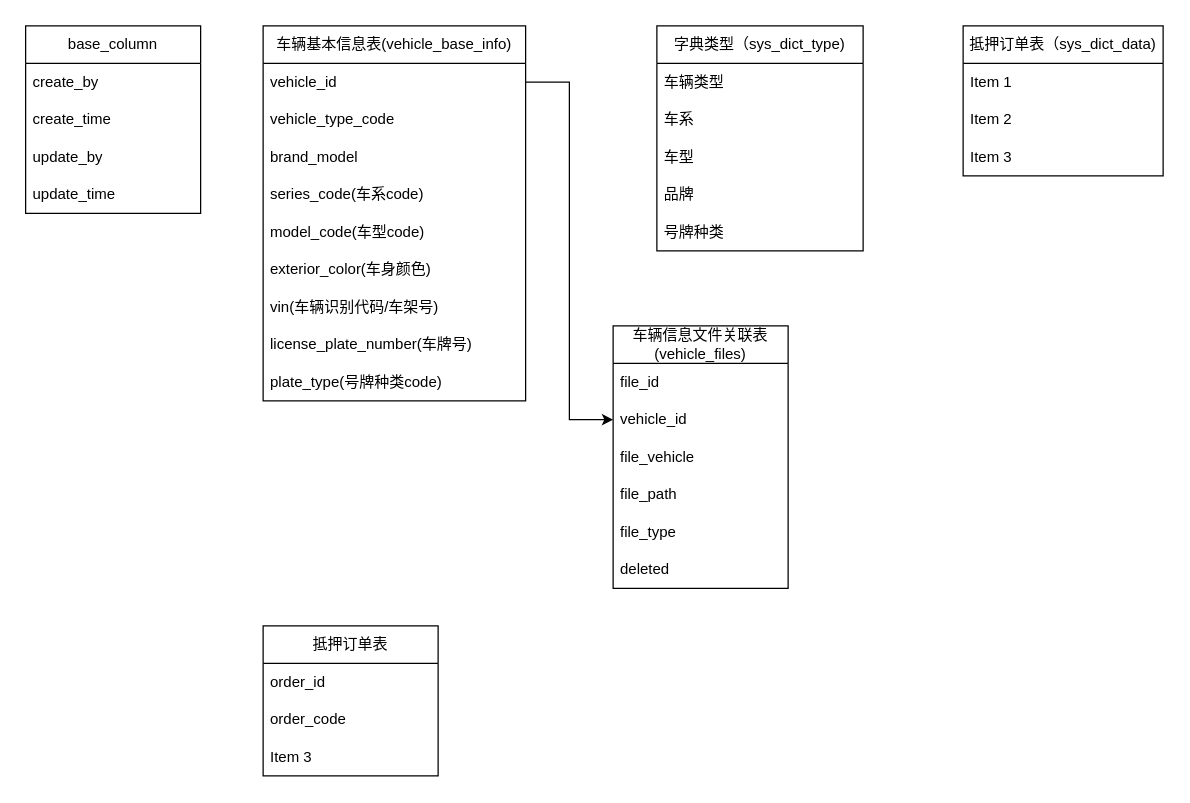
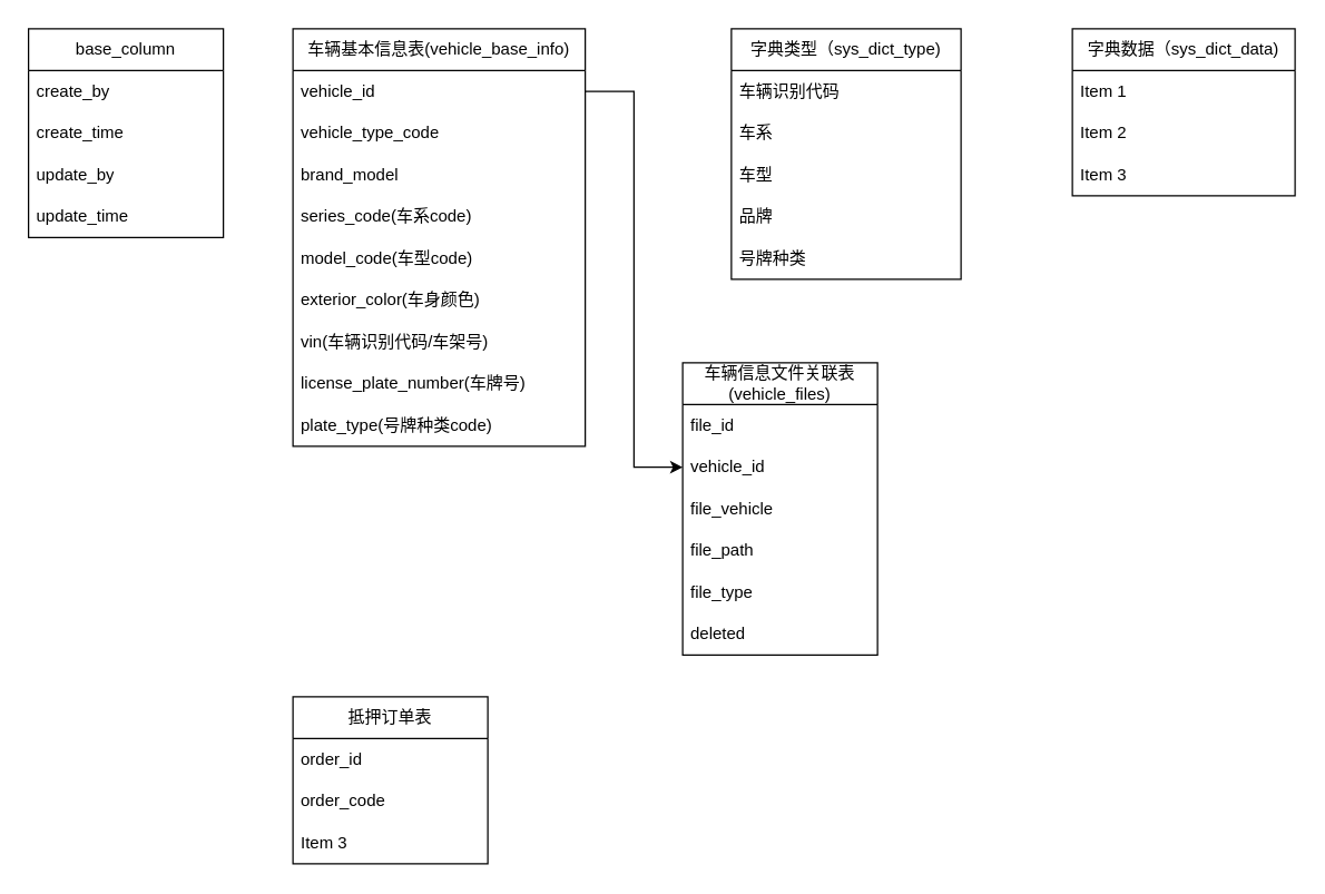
- <mxCell id="18" value="抵押订单表（sys_dict_data)" style="swimlane;fontStyle=0;childLayout=stackLayout;horizontal=1;startSize=30;horizontalStack=0;resizeParent=1;resizeParentMax=0;resizeLast=0;collapsible=1;marginBottom=0;whiteSpace=wrap;html=1;" vertex="1" parent="1"><mxGeometry x="770" y="20" width="160" height="120" as="geometry" /></mxCell>
+ <mxCell id="18" value="字典数据（sys_dict_data)" style="swimlane;fontStyle=0;childLayout=stackLayout;horizontal=1;startSize=30;horizontalStack=0;resizeParent=1;resizeParentMax=0;resizeLast=0;collapsible=1;marginBottom=0;whiteSpace=wrap;html=1;" vertex="1" parent="1"><mxGeometry x="770" y="20" width="160" height="120" as="geometry" /></mxCell>
- <mxCell id="13" value="车辆类型" style="text;strokeColor=none;fillColor=none;align=left;verticalAlign=middle;spacingLeft=4;spacingRight=4;overflow=hidden;points=[[0,0.5],[1,0.5]];portConstraint=eastwest;rotatable=0;whiteSpace=wrap;html=1;" vertex="1" parent="12"><mxGeometry y="30" width="165" height="30" as="geometry" /></mxCell>
+ <mxCell id="13" value="车辆识别代码" style="text;strokeColor=none;fillColor=none;align=left;verticalAlign=middle;spacingLeft=4;spacingRight=4;overflow=hidden;points=[[0,0.5],[1,0.5]];portConstraint=eastwest;rotatable=0;whiteSpace=wrap;html=1;" vertex="1" parent="12"><mxGeometry y="30" width="165" height="30" as="geometry" /></mxCell>
